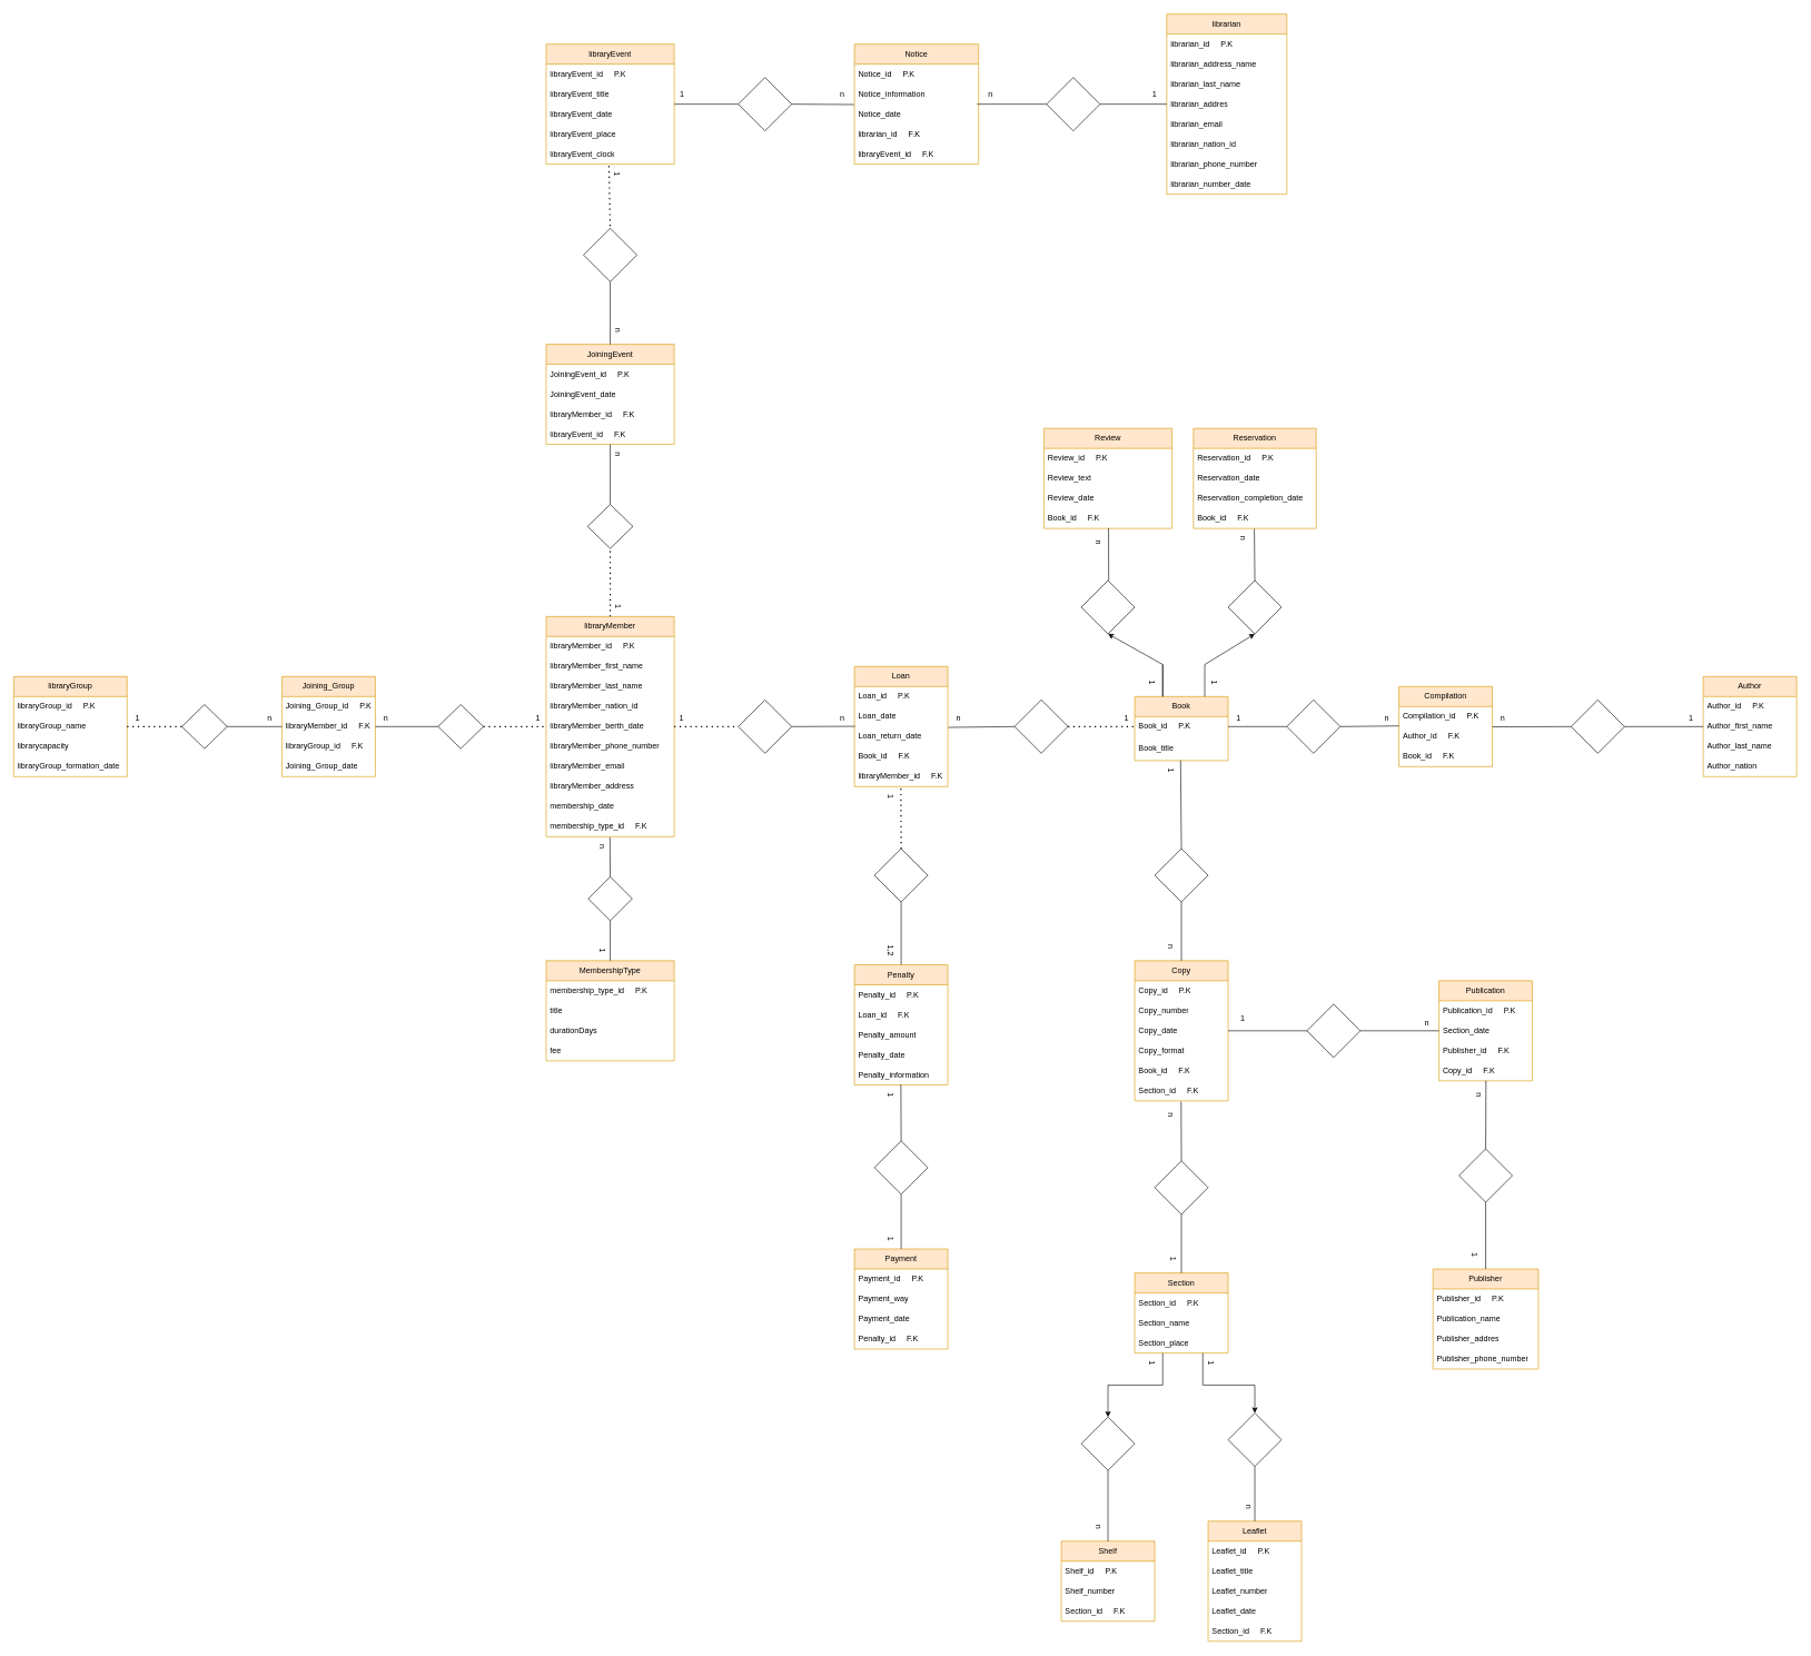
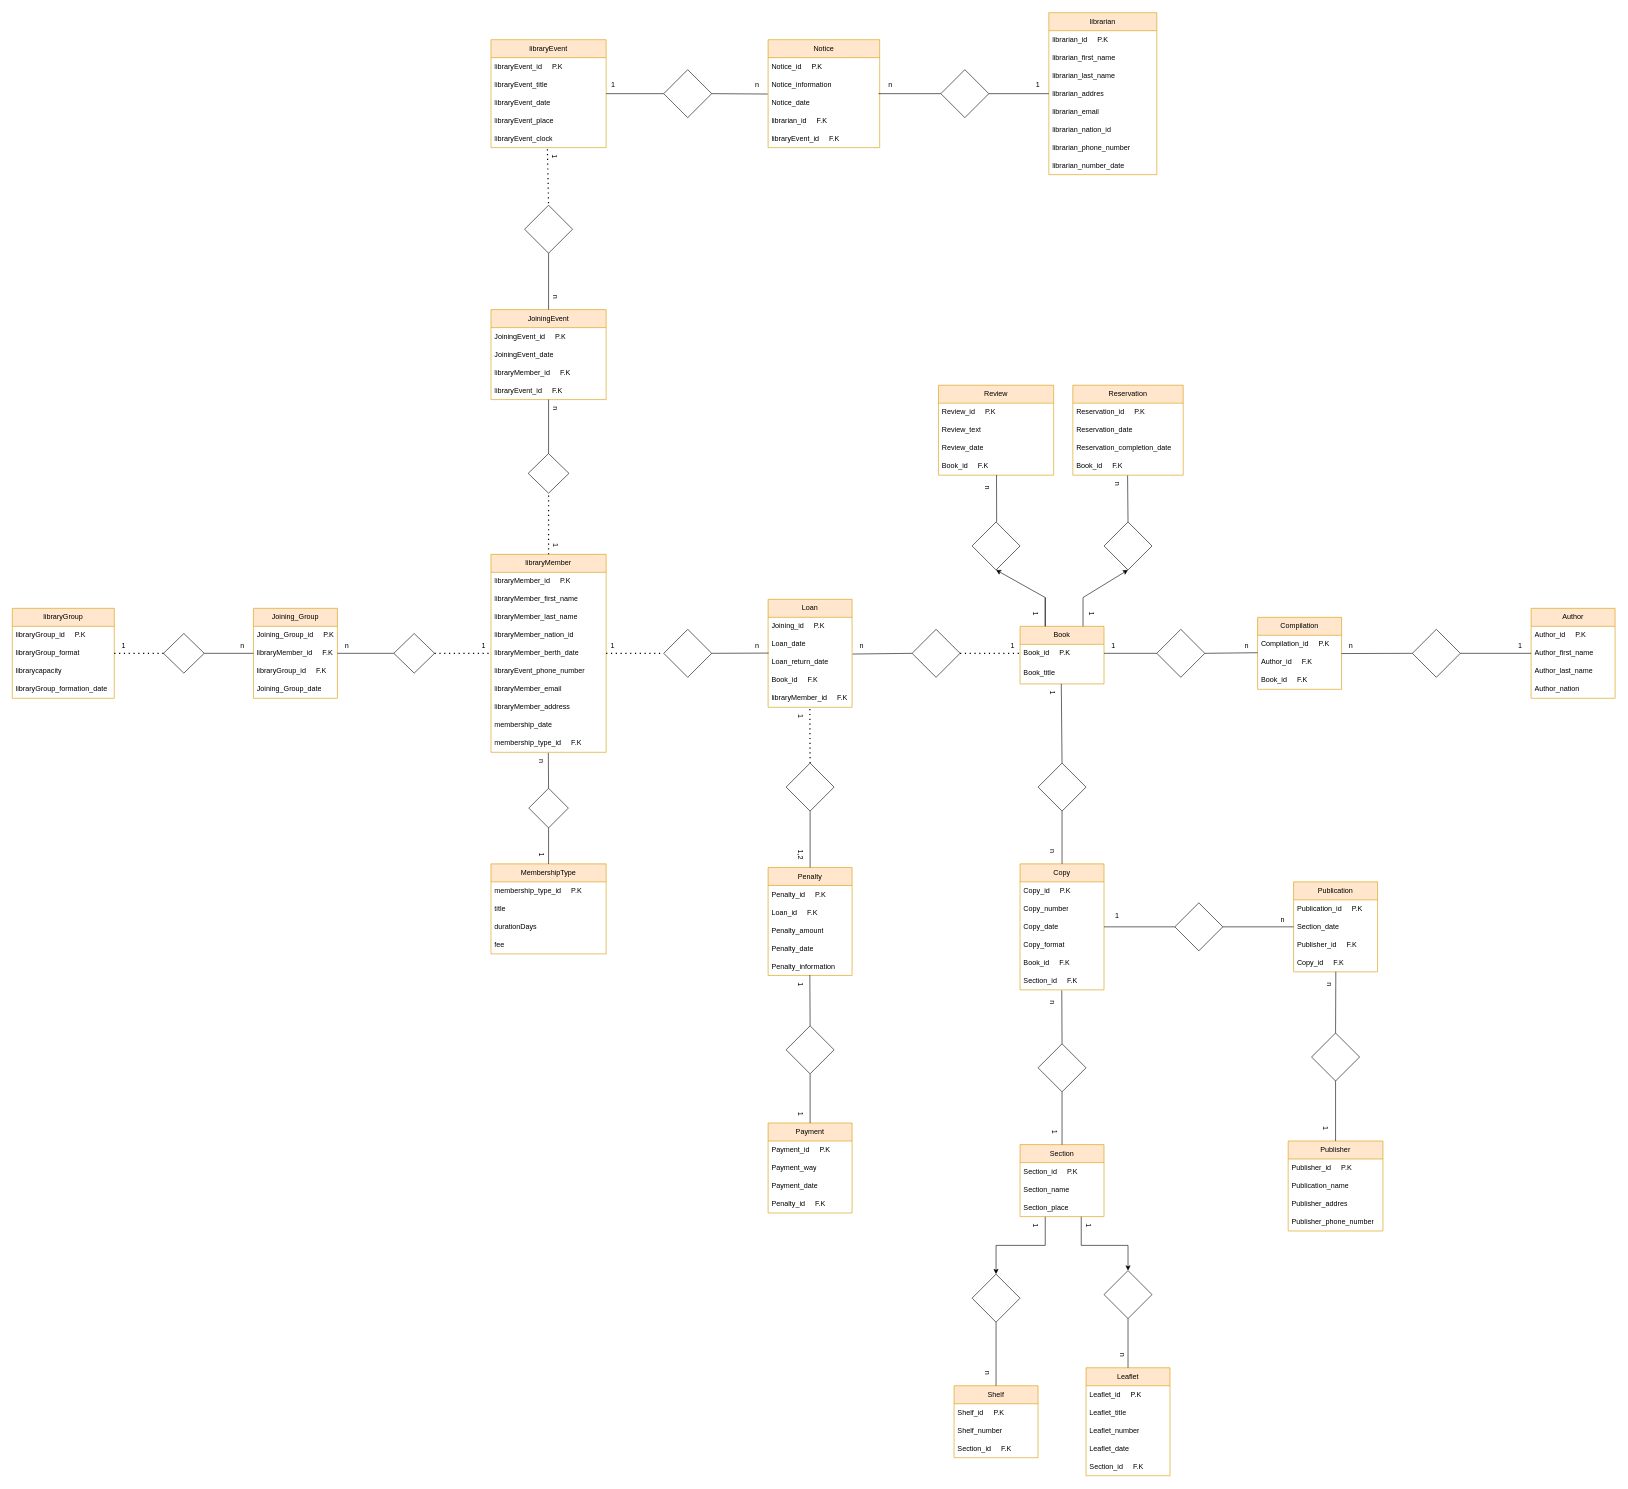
- <mxCell id="55" value="librarian_address_name" style="text;strokeColor=none;fillColor=none;align=left;verticalAlign=middle;spacingLeft=4;spacingRight=4;overflow=hidden;points=[[0,0.5],[1,0.5]];portConstraint=eastwest;rotatable=0;whiteSpace=wrap;html=1;" parent="53" vertex="1"><mxGeometry y="60" width="180" height="30" as="geometry" /></mxCell>
+ <mxCell id="55" value="librarian_first_name" style="text;strokeColor=none;fillColor=none;align=left;verticalAlign=middle;spacingLeft=4;spacingRight=4;overflow=hidden;points=[[0,0.5],[1,0.5]];portConstraint=eastwest;rotatable=0;whiteSpace=wrap;html=1;" parent="53" vertex="1"><mxGeometry y="60" width="180" height="30" as="geometry" /></mxCell>
- <mxCell id="64" value="Loan_id&amp;nbsp; &amp;nbsp; &amp;nbsp;P.K" style="text;strokeColor=none;fillColor=none;align=left;verticalAlign=middle;spacingLeft=4;spacingRight=4;overflow=hidden;points=[[0,0.5],[1,0.5]];portConstraint=eastwest;rotatable=0;whiteSpace=wrap;html=1;" parent="63" vertex="1"><mxGeometry y="30" width="140" height="30" as="geometry" /></mxCell>
+ <mxCell id="64" value="Joining_id&amp;nbsp; &amp;nbsp; &amp;nbsp;P.K" style="text;strokeColor=none;fillColor=none;align=left;verticalAlign=middle;spacingLeft=4;spacingRight=4;overflow=hidden;points=[[0,0.5],[1,0.5]];portConstraint=eastwest;rotatable=0;whiteSpace=wrap;html=1;" parent="63" vertex="1"><mxGeometry y="30" width="140" height="30" as="geometry" /></mxCell>
- <mxCell id="29" value="libraryGroup_name" style="text;strokeColor=none;fillColor=none;align=left;verticalAlign=middle;spacingLeft=4;spacingRight=4;overflow=hidden;points=[[0,0.5],[1,0.5]];portConstraint=eastwest;rotatable=0;whiteSpace=wrap;html=1;" parent="27" vertex="1"><mxGeometry y="60" width="170" height="30" as="geometry" /></mxCell>
+ <mxCell id="29" value="libraryGroup_format" style="text;strokeColor=none;fillColor=none;align=left;verticalAlign=middle;spacingLeft=4;spacingRight=4;overflow=hidden;points=[[0,0.5],[1,0.5]];portConstraint=eastwest;rotatable=0;whiteSpace=wrap;html=1;" parent="27" vertex="1"><mxGeometry y="60" width="170" height="30" as="geometry" /></mxCell>
- <mxCell id="8" value="libraryMember_phone_number" style="text;strokeColor=none;fillColor=none;align=left;verticalAlign=middle;spacingLeft=4;spacingRight=4;overflow=hidden;points=[[0,0.5],[1,0.5]];portConstraint=eastwest;rotatable=0;whiteSpace=wrap;html=1;" parent="2" vertex="1"><mxGeometry y="180" width="192" height="30" as="geometry" /></mxCell>
+ <mxCell id="8" value="libraryEvent_phone_number" style="text;strokeColor=none;fillColor=none;align=left;verticalAlign=middle;spacingLeft=4;spacingRight=4;overflow=hidden;points=[[0,0.5],[1,0.5]];portConstraint=eastwest;rotatable=0;whiteSpace=wrap;html=1;" parent="2" vertex="1"><mxGeometry y="180" width="192" height="30" as="geometry" /></mxCell>
